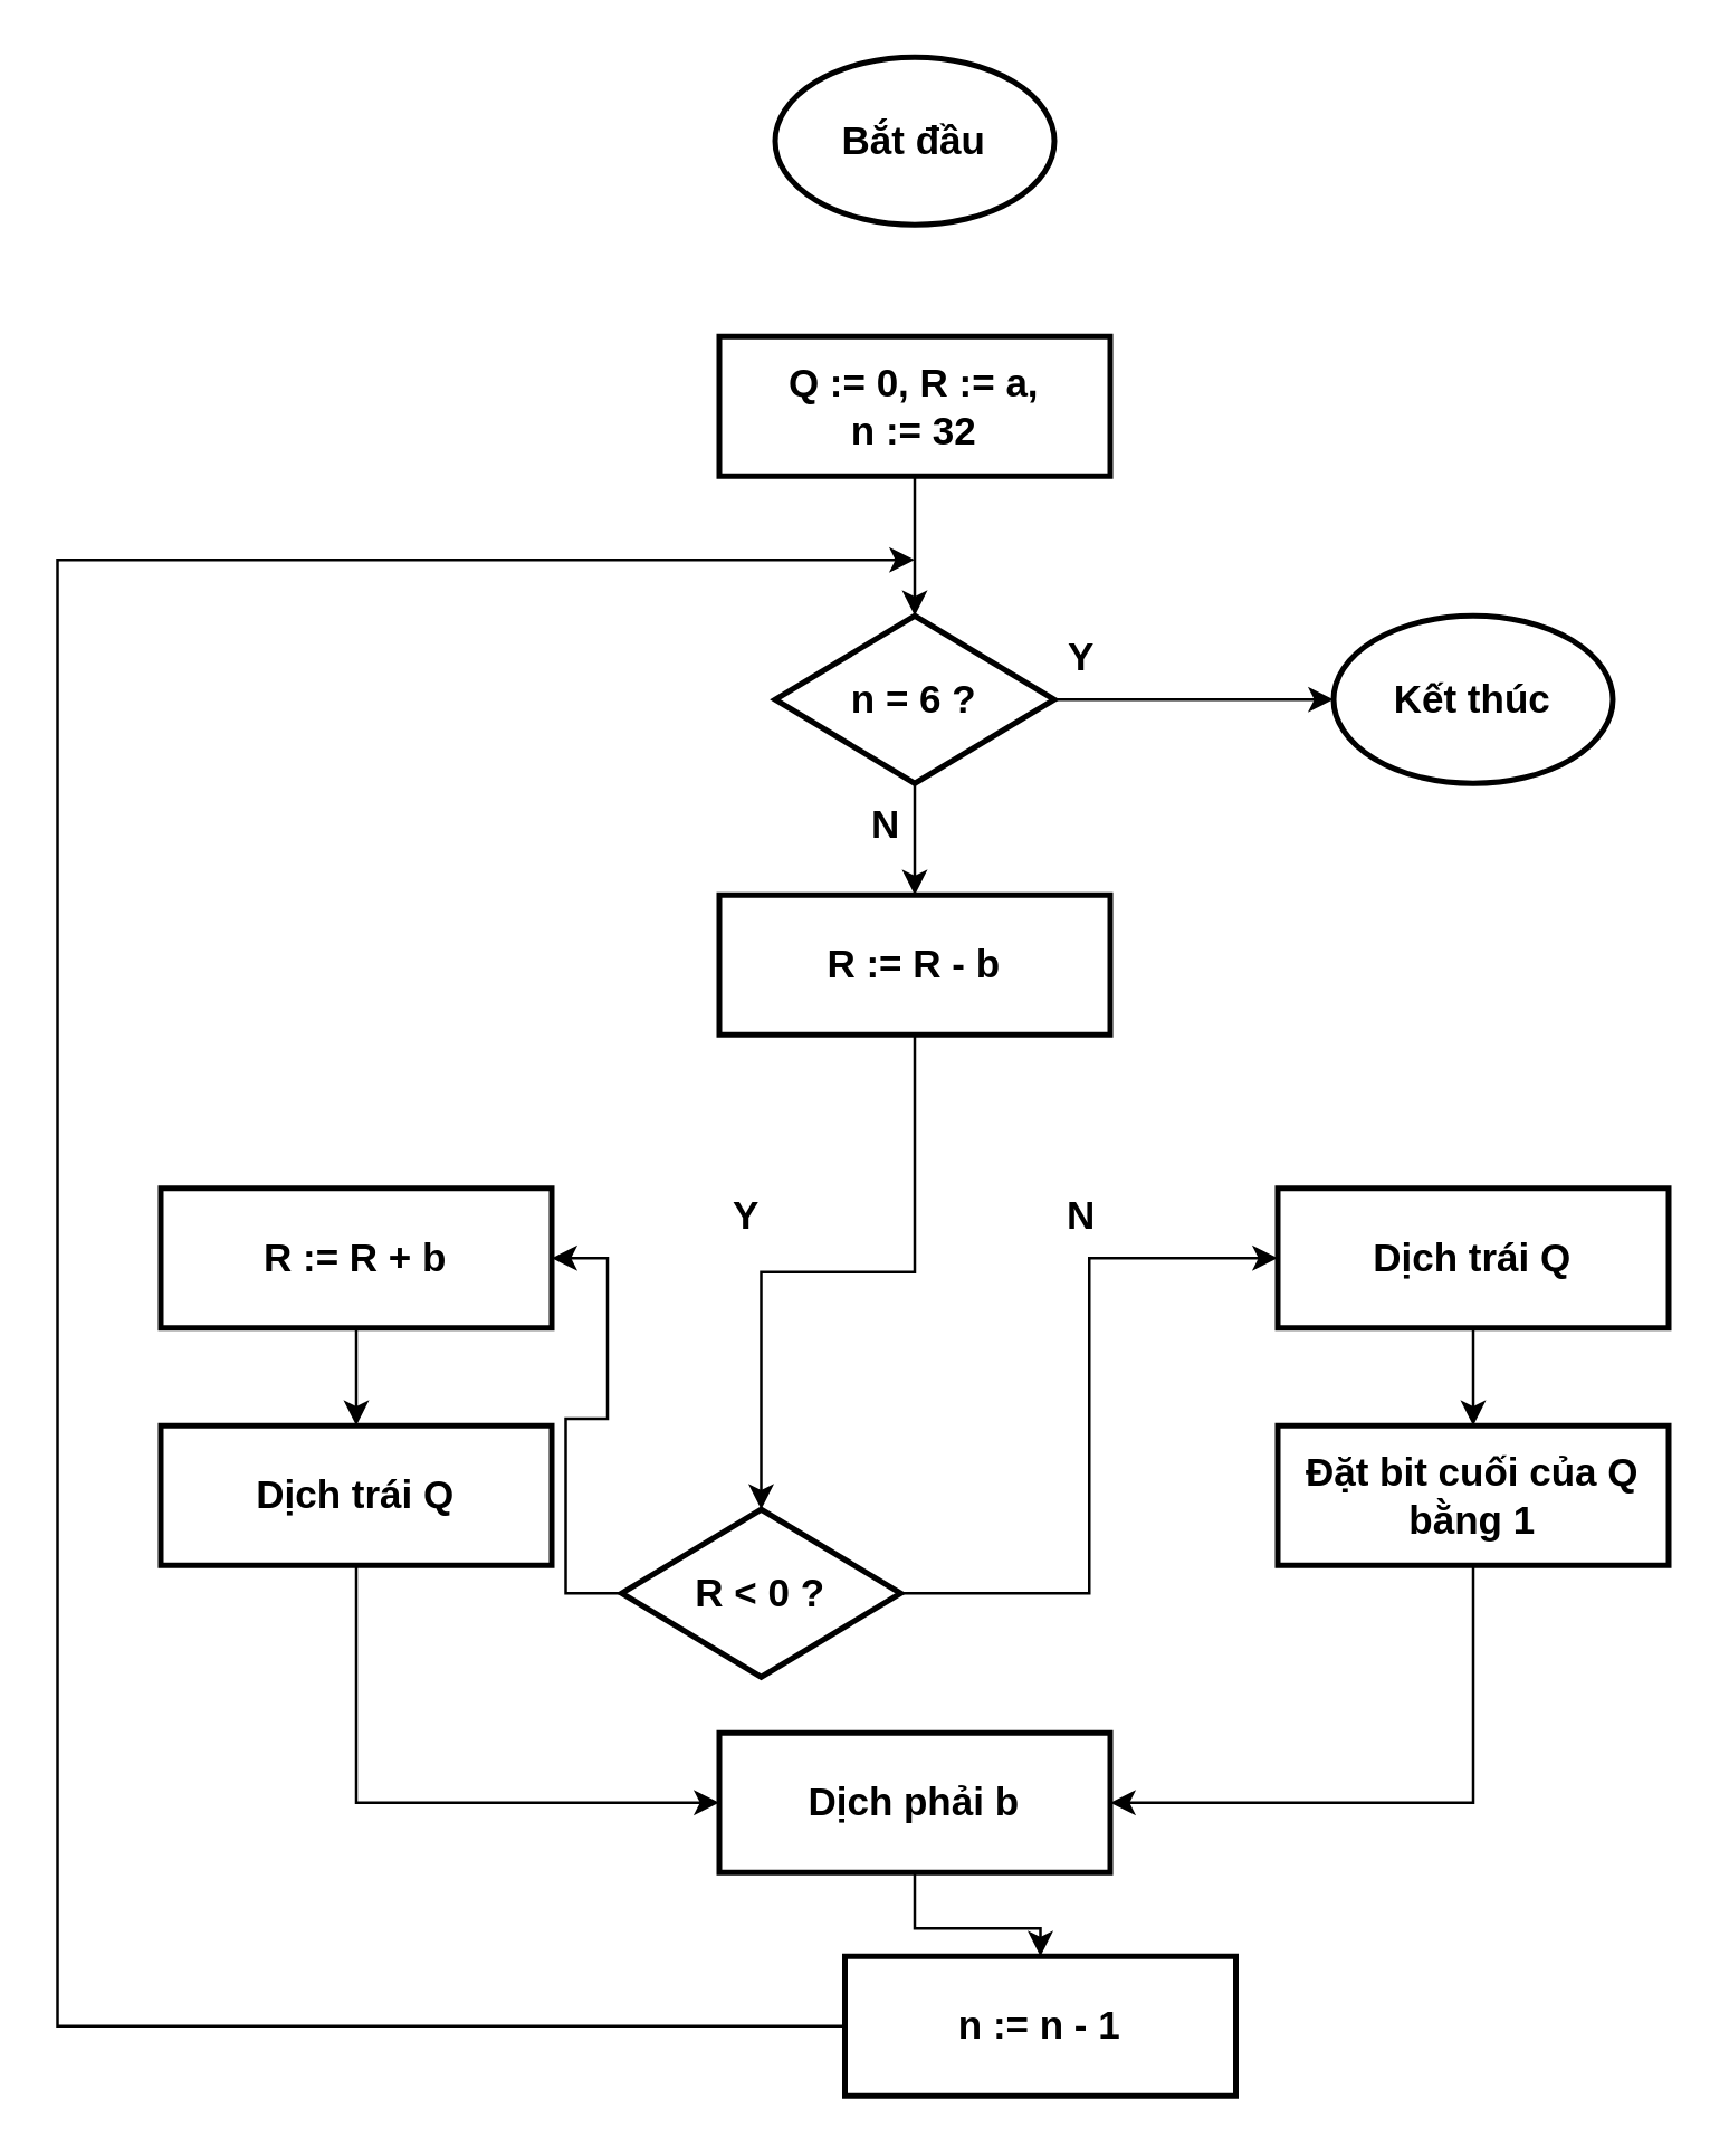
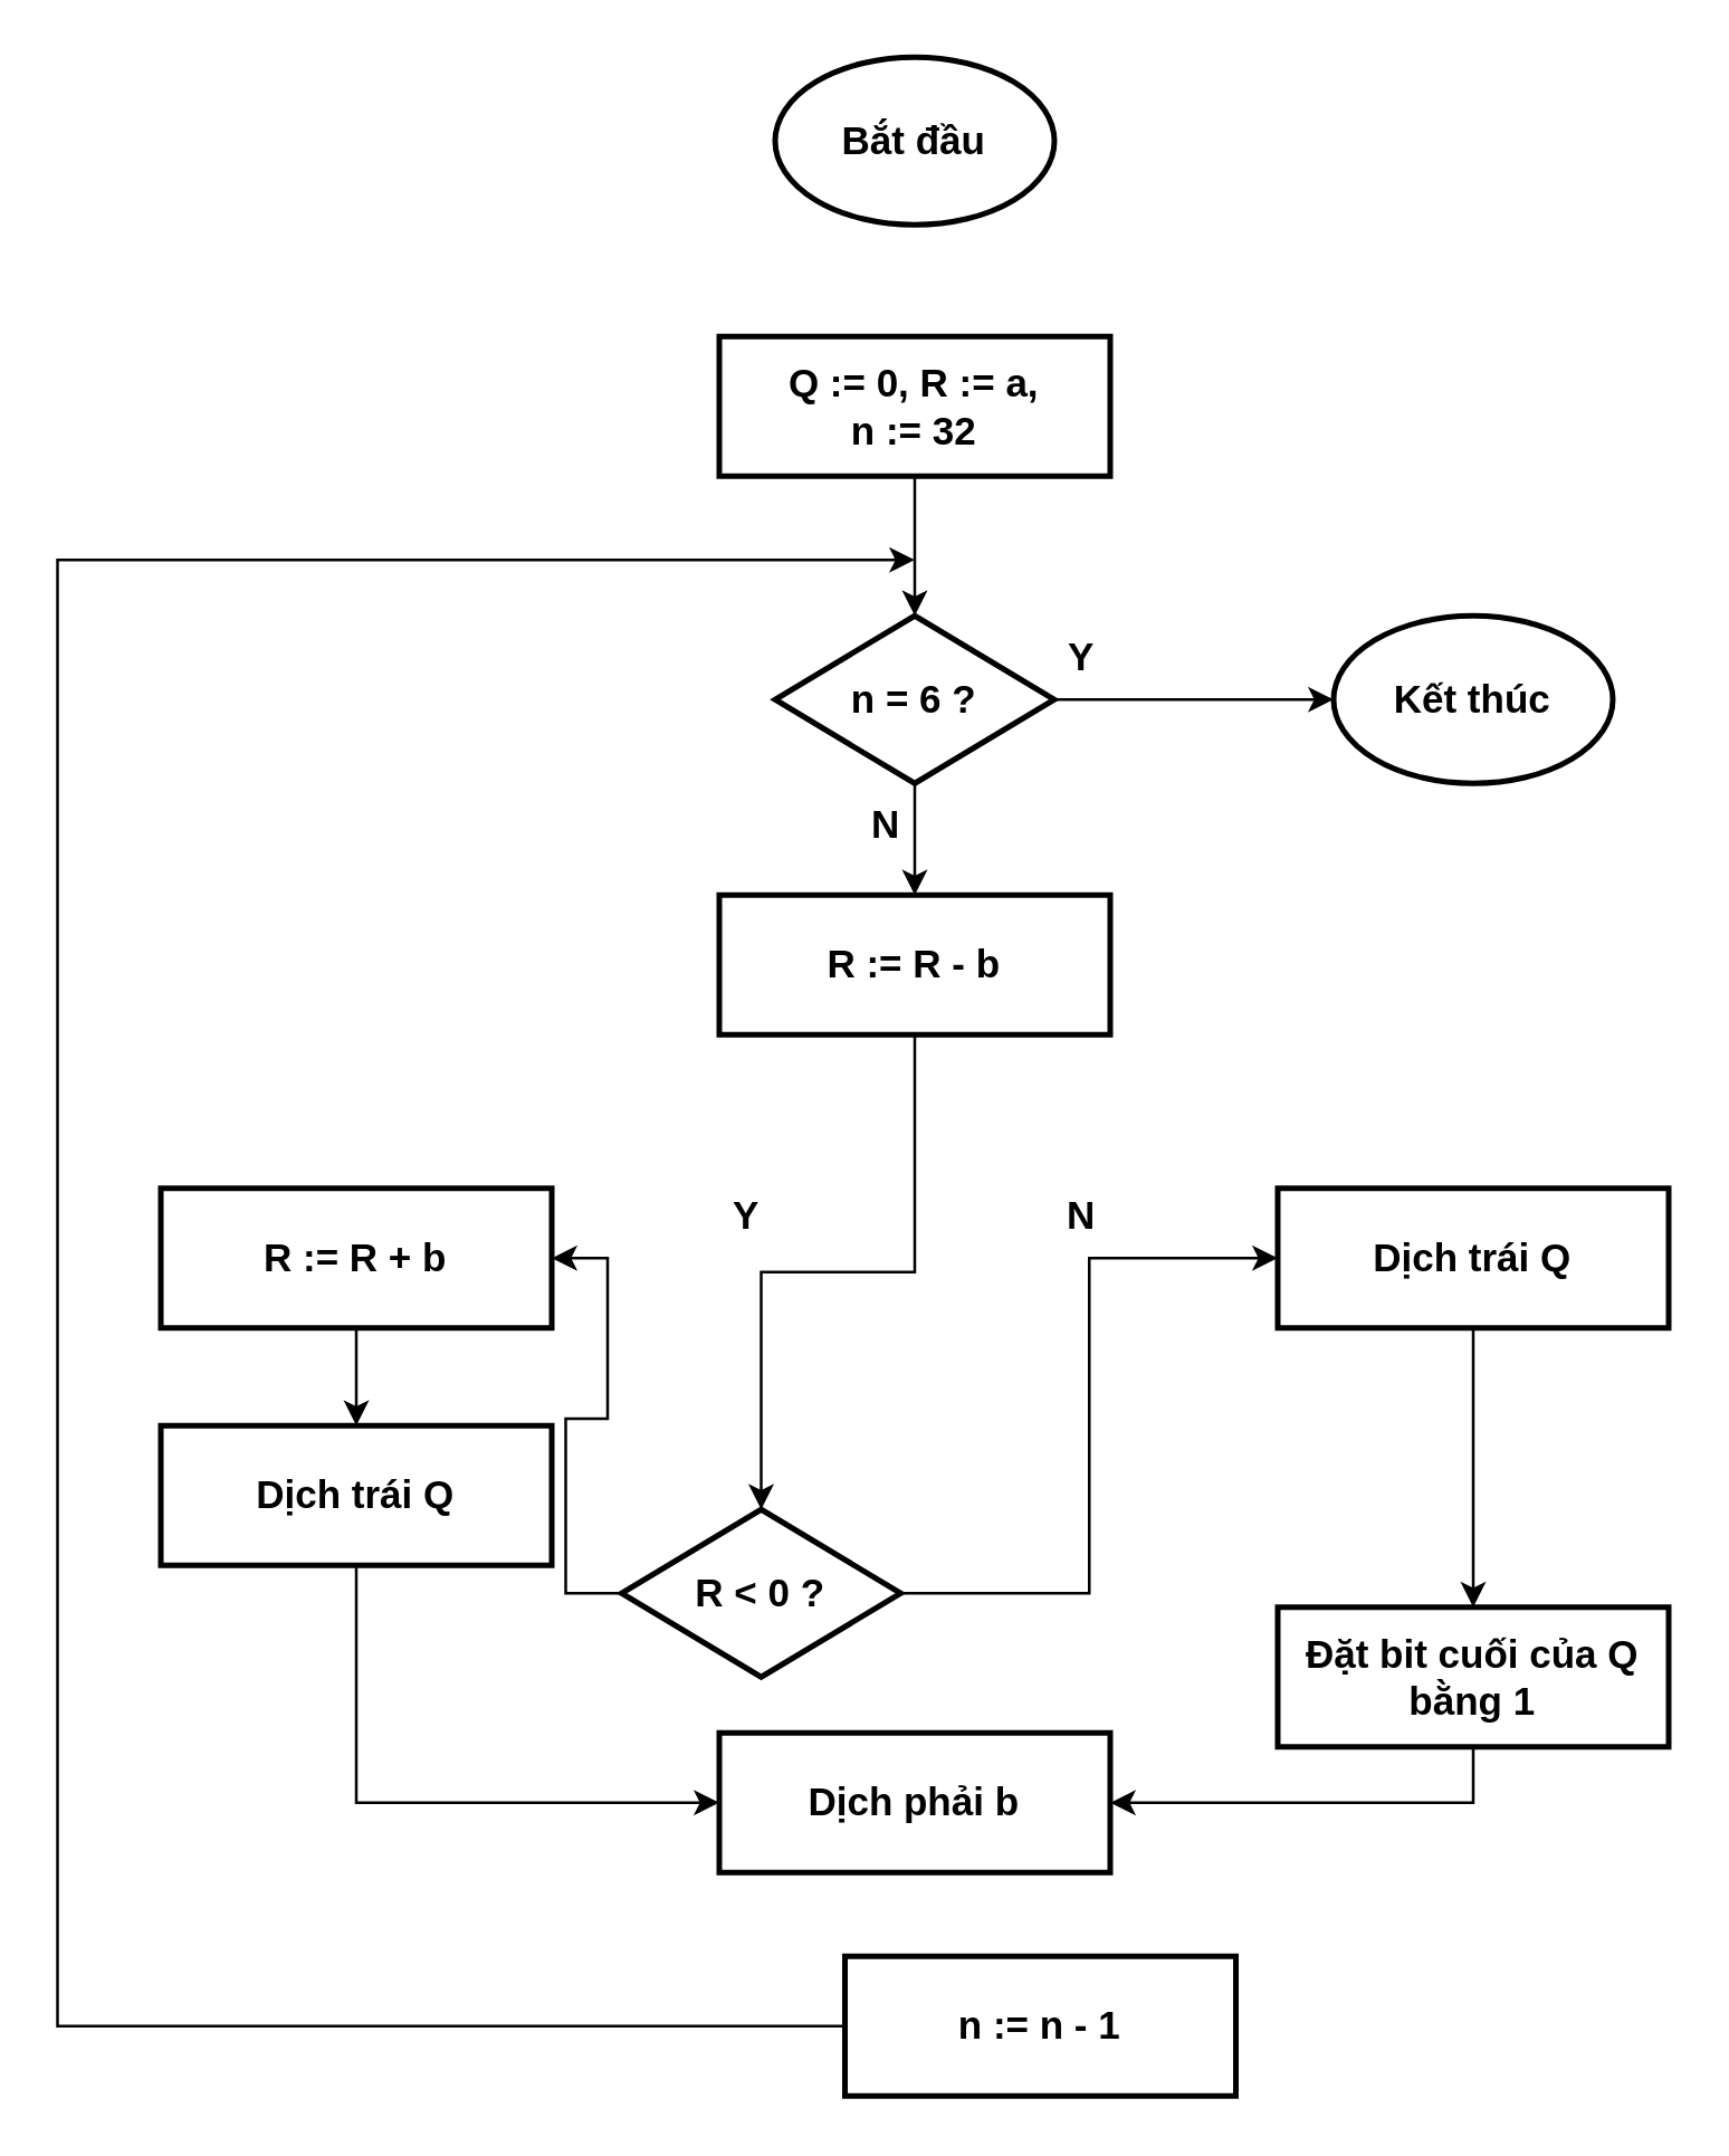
- <mxCell id="25" value="Đặt bit cuối của Q&lt;div&gt;bằng 1&lt;/div&gt;" style="rounded=0;whiteSpace=wrap;html=1;absoluteArcSize=1;arcSize=14;strokeWidth=2;fontStyle=1;fontSize=14;" vertex="1" parent="1"><mxGeometry x="457" y="510" width="140" height="50" as="geometry" /></mxCell>
+ <mxCell id="25" value="Đặt bit cuối của Q&lt;div&gt;bằng 1&lt;/div&gt;" style="rounded=0;whiteSpace=wrap;html=1;absoluteArcSize=1;arcSize=14;strokeWidth=2;fontStyle=1;fontSize=14;" vertex="1" parent="1"><mxGeometry x="457" y="575" width="140" height="50" as="geometry" /></mxCell>
- <mxCell id="26" style="edgeStyle=orthogonalEdgeStyle;rounded=0;orthogonalLoop=1;jettySize=auto;html=1;exitX=0.5;exitY=1;exitDx=0;exitDy=0;entryX=0.5;entryY=0;entryDx=0;entryDy=0;" edge="1" parent="1" source="27" target="29"><mxGeometry relative="1" as="geometry" /></mxCell>
